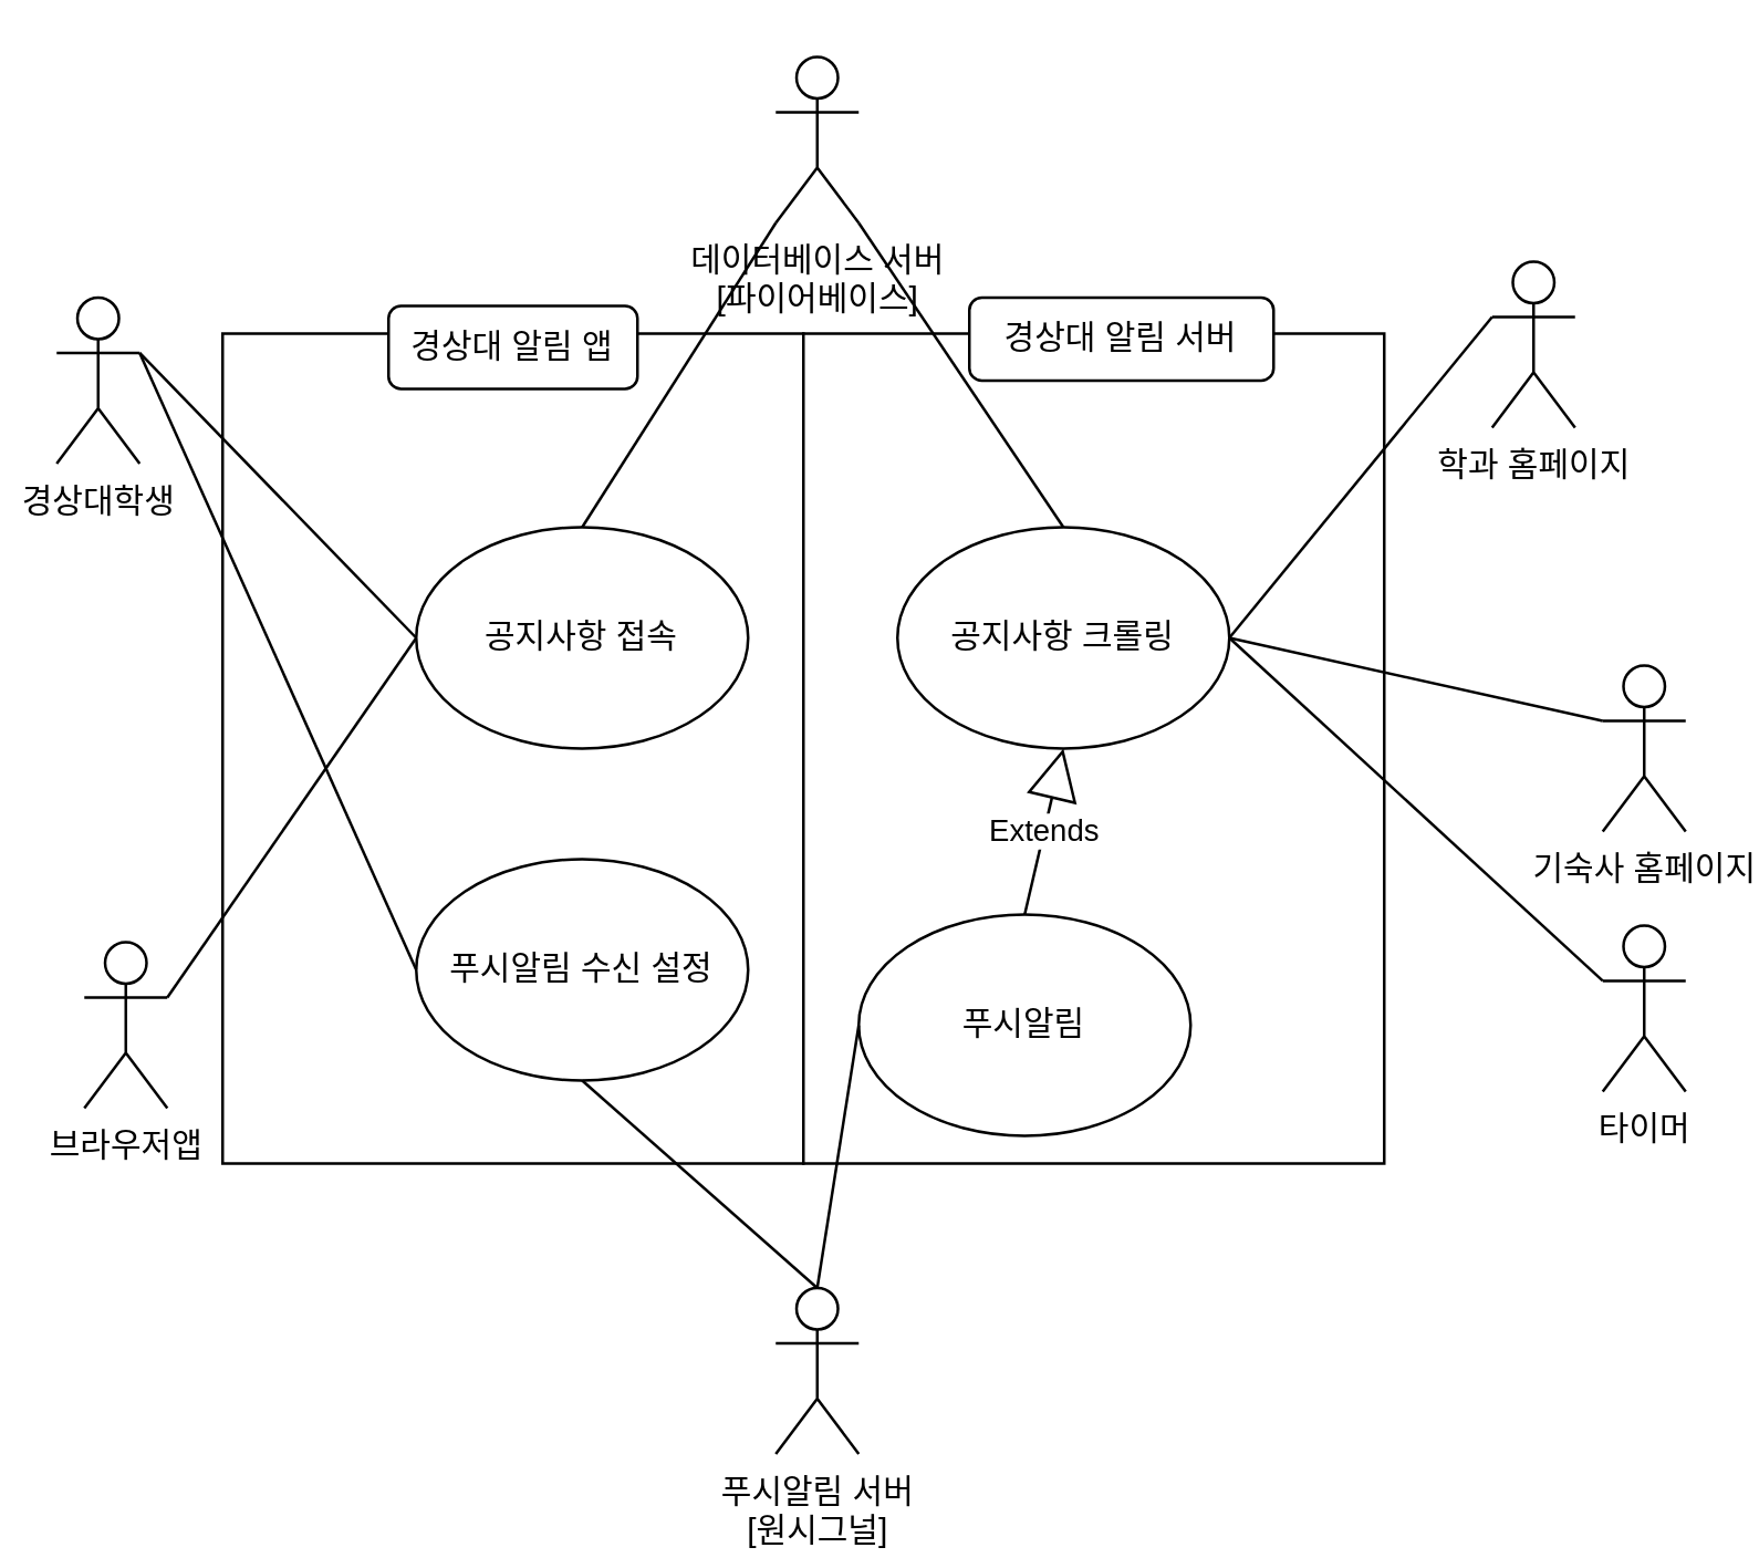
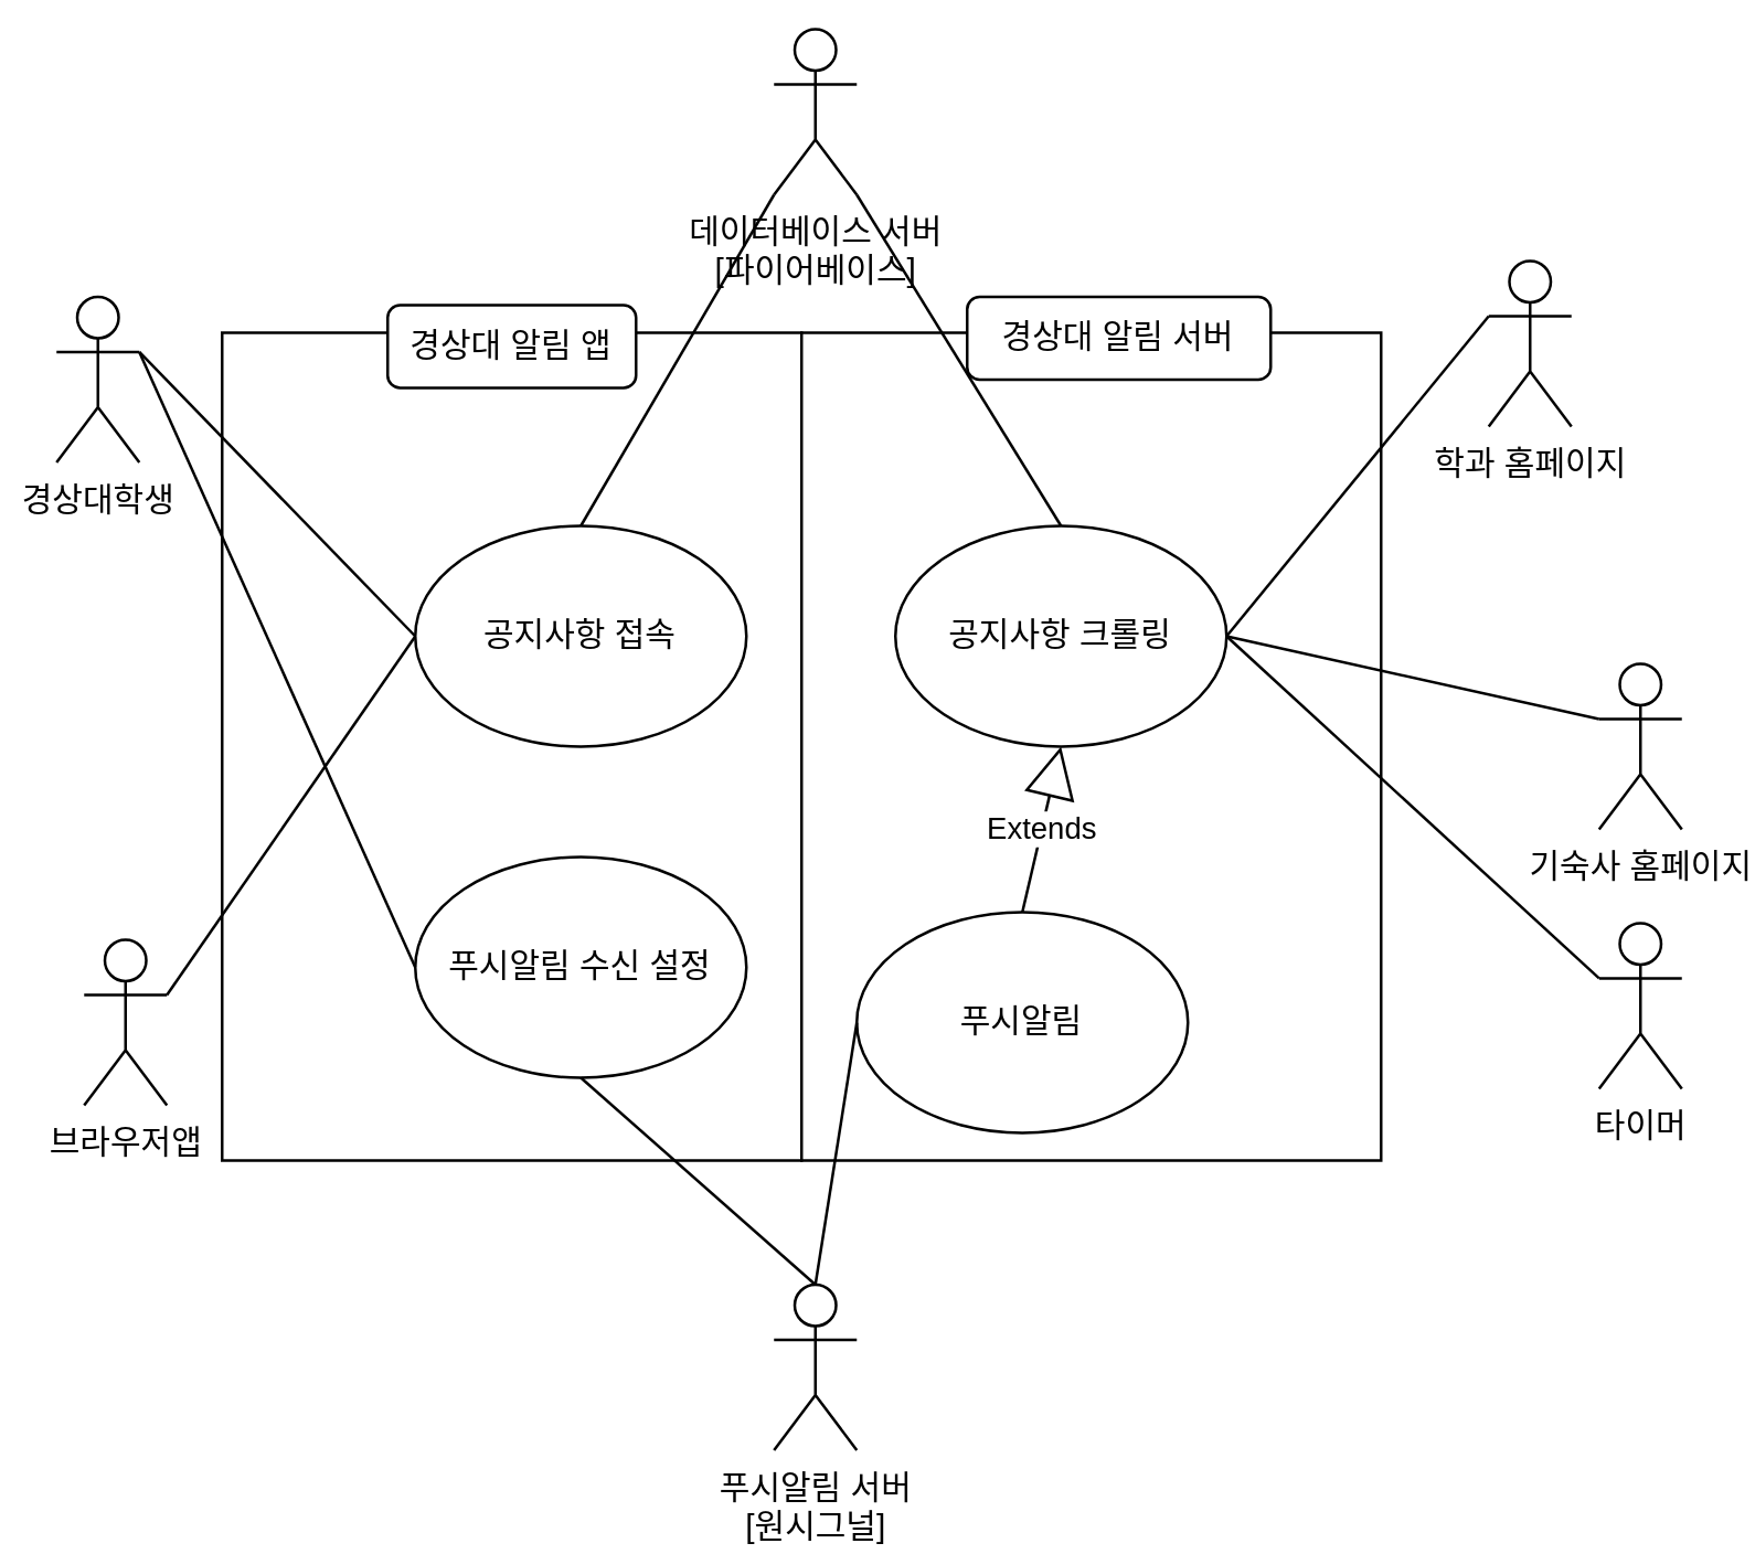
- <mxCell id="3" value="데이터베이스 서버&lt;br&gt;[파이어베이스]" style="shape=umlActor;verticalLabelPosition=bottom;verticalAlign=top;html=1;outlineConnect=0;" parent="1" vertex="1"><mxGeometry x="280" y="20" width="30" height="60" as="geometry" /></mxCell>
+ <mxCell id="3" value="데이터베이스 서버&lt;br&gt;[파이어베이스]" style="shape=umlActor;verticalLabelPosition=bottom;verticalAlign=top;html=1;outlineConnect=0;" parent="1" vertex="1"><mxGeometry x="280" y="10" width="30" height="60" as="geometry" /></mxCell>
